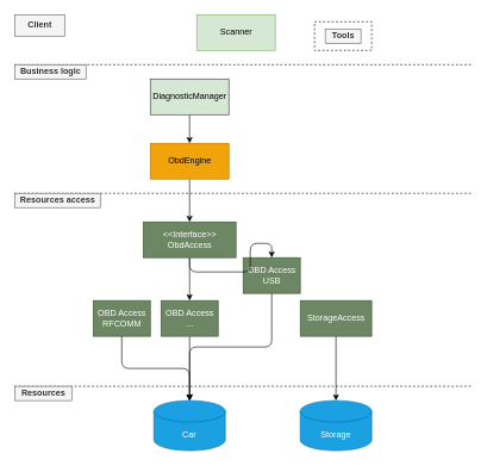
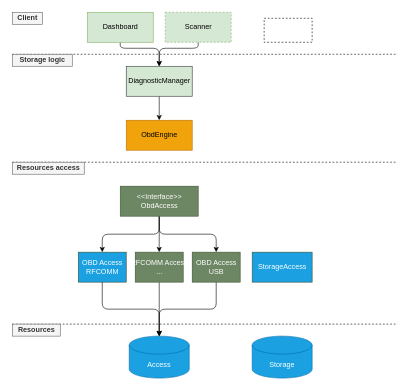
- <mxCell id="24" value="&lt;b&gt;Client&lt;/b&gt;" style="text;html=1;align=center;verticalAlign=middle;resizable=0;points=[];autosize=1;strokeColor=#666666;fillColor=#f5f5f5;fontColor=#333333;" parent="1" vertex="1"><mxGeometry x="20" y="20" width="70" height="30" as="geometry" /></mxCell>
+ <mxCell id="24" value="&lt;b&gt;Client&lt;/b&gt;" style="text;html=1;align=center;verticalAlign=middle;resizable=0;points=[];autosize=1;strokeColor=#666666;fillColor=#f5f5f5;fontColor=#333333;" parent="1" vertex="1"><mxGeometry width="50" height="20" as="geometry" x="20" y="20" /></mxCell>
+ <mxCell id="4" value="Dashboard" style="html=1;fillColor=#d5e8d4;strokeColor=#82b366;" parent="1" vertex="1"><mxGeometry x="145" width="110" height="50" as="geometry" y="20" /></mxCell>
- <mxCell id="32" value="Scanner" style="html=1;fillColor=#d5e8d4;strokeColor=#82b366;" parent="1" vertex="1"><mxGeometry x="275" width="110" height="50" as="geometry" y="20" /></mxCell>
+ <mxCell id="32" value="Scanner" style="html=1;fillColor=#d5e8d4;strokeColor=#82b366;dashed=1;" parent="1" vertex="1"><mxGeometry x="275" width="110" height="50" as="geometry" y="20" /></mxCell>
- <mxCell id="29" value="&lt;b&gt;Tools&lt;/b&gt;" style="text;html=1;align=center;verticalAlign=middle;resizable=0;points=[];autosize=1;strokeColor=#666666;fillColor=#f5f5f5;fontColor=#333333;" parent="1" vertex="1"><mxGeometry x="455" y="40" width="50" height="20" as="geometry" /></mxCell>
+ <mxCell id="3" style="edgeStyle=orthogonalEdgeStyle;rounded=1;orthogonalLoop=1;jettySize=auto;html=1;exitX=0.5;exitY=1;exitDx=0;exitDy=0;entryX=0.5;entryY=0;entryDx=0;entryDy=0;" parent="1" source="4" target="6" edge="1"><mxGeometry relative="1" as="geometry"><Array as="points"><mxPoint x="200" y="80" /><mxPoint x="265" y="80" /></Array></mxGeometry></mxCell>
+ <mxCell id="31" style="edgeStyle=orthogonalEdgeStyle;rounded=1;orthogonalLoop=1;jettySize=auto;html=1;exitX=0.5;exitY=1;exitDx=0;exitDy=0;" parent="1" source="32" target="6" edge="1"><mxGeometry relative="1" as="geometry"><Array as="points"><mxPoint x="330" y="80" /><mxPoint x="265" y="80" /></Array></mxGeometry></mxCell>
- <mxCell id="27" value="&lt;b&gt;Business logic&lt;/b&gt;" style="text;html=1;align=center;verticalAlign=middle;resizable=0;points=[];autosize=1;strokeColor=#666666;fillColor=#f5f5f5;fontColor=#333333;" parent="1" vertex="1"><mxGeometry y="90" width="100" height="20" as="geometry" x="20" /></mxCell>
+ <mxCell id="27" value="&lt;b&gt;Storage logic&lt;/b&gt;" style="text;html=1;align=center;verticalAlign=middle;resizable=0;points=[];autosize=1;strokeColor=#666666;fillColor=#f5f5f5;fontColor=#333333;" parent="1" vertex="1"><mxGeometry y="90" width="100" height="20" as="geometry" x="20" /></mxCell>
- <mxCell id="7" value="" style="edgeStyle=orthogonalEdgeStyle;rounded=0;orthogonalLoop=1;jettySize=auto;html=1;entryX=0.5;entryY=0;entryDx=0;entryDy=0;" parent="1" source="8" target="15" edge="1"><mxGeometry relative="1" as="geometry" /></mxCell>
- <mxCell id="11" value="&lt;div&gt;OBD Access&lt;/div&gt;&lt;div&gt;USB&lt;br&gt;&lt;/div&gt;" style="html=1;fillColor=#6d8764;strokeColor=#3A5431;fontColor=#ffffff;" parent="1" vertex="1"><mxGeometry x="340" y="360" width="80" height="50" as="geometry" /></mxCell>
+ <mxCell id="11" value="&lt;div&gt;OBD Access&lt;/div&gt;&lt;div&gt;USB&lt;br&gt;&lt;/div&gt;" style="html=1;fillColor=#6d8764;strokeColor=#3A5431;fontColor=#ffffff;" parent="1" vertex="1"><mxGeometry x="320" y="420" width="80" height="50" as="geometry" /></mxCell>
+ <mxCell id="12" style="edgeStyle=orthogonalEdgeStyle;rounded=1;orthogonalLoop=1;jettySize=auto;html=1;exitX=0.5;exitY=1;exitDx=0;exitDy=0;entryX=0.5;entryY=0;entryDx=0;entryDy=0;" parent="1" source="15" target="9" edge="1"><mxGeometry relative="1" as="geometry" /></mxCell>
- <mxCell id="9" value="&lt;div&gt;OBD Access &lt;br&gt;&lt;/div&gt;&lt;div&gt;RFCOMM&lt;/div&gt;" style="html=1;fillColor=#6d8764;strokeColor=#3A5431;fontColor=#ffffff;" parent="1" vertex="1"><mxGeometry x="130" y="420" width="80" height="50" as="geometry" /></mxCell>
+ <mxCell id="9" value="&lt;div&gt;OBD Access &lt;br&gt;&lt;/div&gt;&lt;div&gt;RFCOMM&lt;/div&gt;" style="html=1;fillColor=#1ba1e2;strokeColor=#3A5431;fontColor=#ffffff;" parent="1" vertex="1"><mxGeometry x="130" y="420" width="80" height="50" as="geometry" /></mxCell>
- <mxCell id="23" value="&lt;div&gt;OBD Access &lt;br&gt;&lt;/div&gt;&lt;div&gt;...&lt;/div&gt;" style="html=1;fillColor=#6d8764;strokeColor=#3A5431;fontColor=#ffffff;" parent="1" vertex="1"><mxGeometry x="225" y="420" width="80" height="50" as="geometry" /></mxCell>
+ <mxCell id="23" value="&lt;div&gt;RFCOMM Access &lt;br&gt;&lt;/div&gt;&lt;div&gt;...&lt;/div&gt;" style="html=1;fillColor=#6d8764;strokeColor=#3A5431;fontColor=#ffffff;" parent="1" vertex="1"><mxGeometry x="225" y="420" width="80" height="50" as="geometry" /></mxCell>
- <mxCell id="17" value="StorageAccess" style="html=1;fillColor=#6d8764;fontColor=#ffffff;strokeColor=#3A5431;" parent="1" vertex="1"><mxGeometry x="420" y="420" width="100" height="50" as="geometry" /></mxCell>
+ <mxCell id="17" value="StorageAccess" style="html=1;fillColor=#1ba1e2;fontColor=#ffffff;strokeColor=#3A5431;" parent="1" vertex="1"><mxGeometry x="420" y="420" width="100" height="50" as="geometry" /></mxCell>
- <mxCell id="16" style="edgeStyle=orthogonalEdgeStyle;rounded=1;orthogonalLoop=1;jettySize=auto;html=1;exitX=0.5;exitY=1;exitDx=0;exitDy=0;entryX=0.5;entryY=0;entryDx=0;entryDy=0;entryPerimeter=0;strokeColor=default;" parent="1" source="17" target="19" edge="1"><mxGeometry relative="1" as="geometry" /></mxCell>
- <mxCell id="18" value="Car" style="shape=cylinder3;whiteSpace=wrap;html=1;boundedLbl=1;backgroundOutline=1;size=15;fillColor=#1ba1e2;fontColor=#ffffff;strokeColor=#006EAF;" parent="1" vertex="1"><mxGeometry x="215" y="560" width="100" height="70" as="geometry" /></mxCell>
+ <mxCell id="18" value="Access" style="shape=cylinder3;whiteSpace=wrap;html=1;boundedLbl=1;backgroundOutline=1;size=15;fillColor=#1ba1e2;fontColor=#ffffff;strokeColor=#006EAF;" parent="1" vertex="1"><mxGeometry x="215" y="560" width="100" height="70" as="geometry" /></mxCell>
